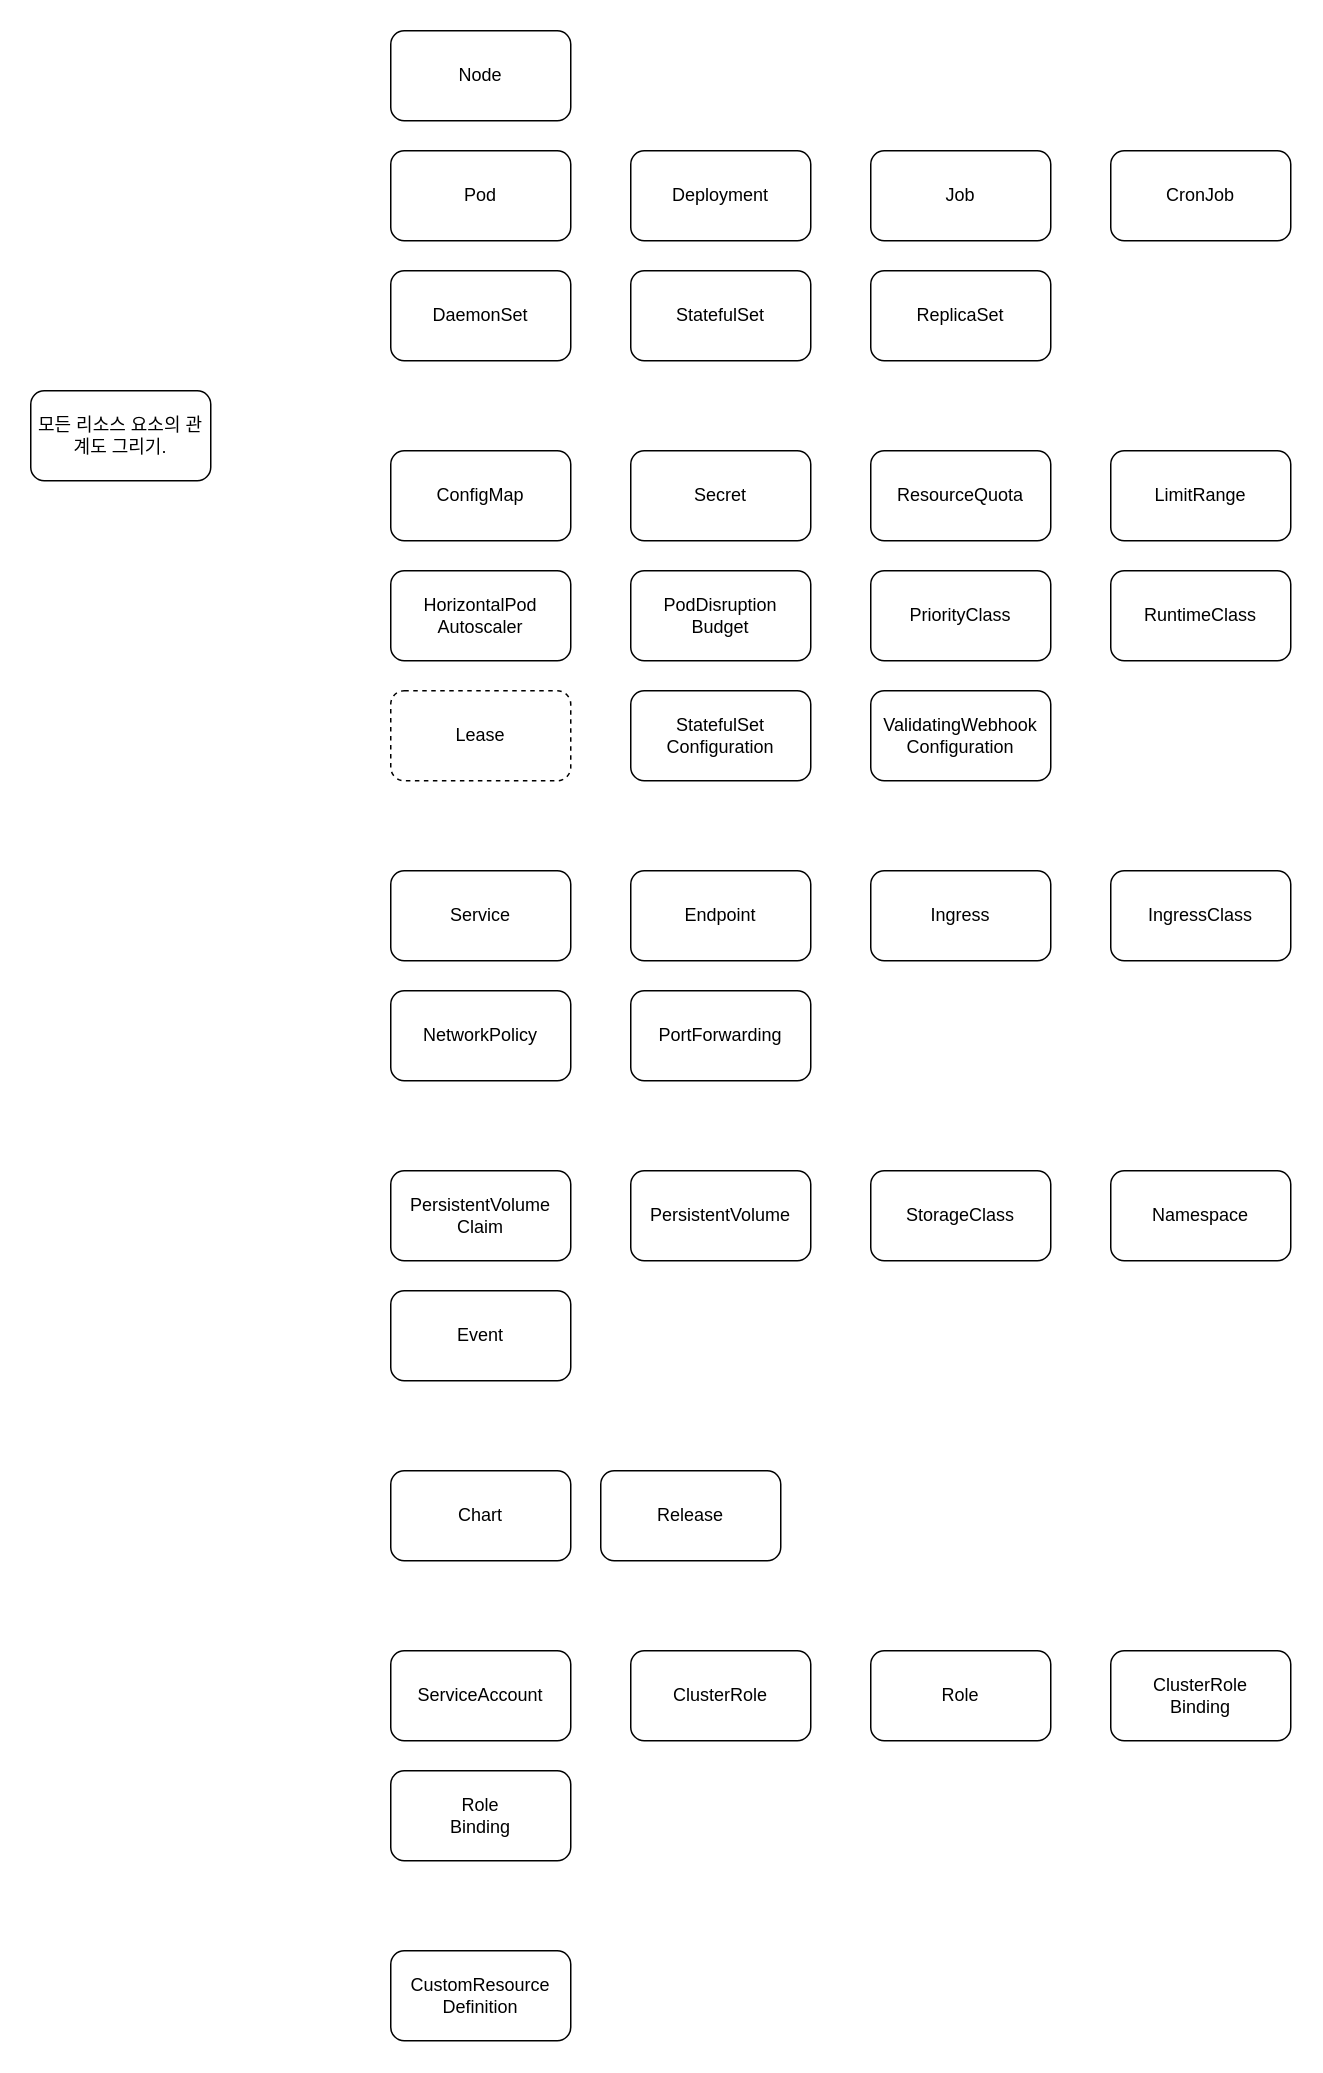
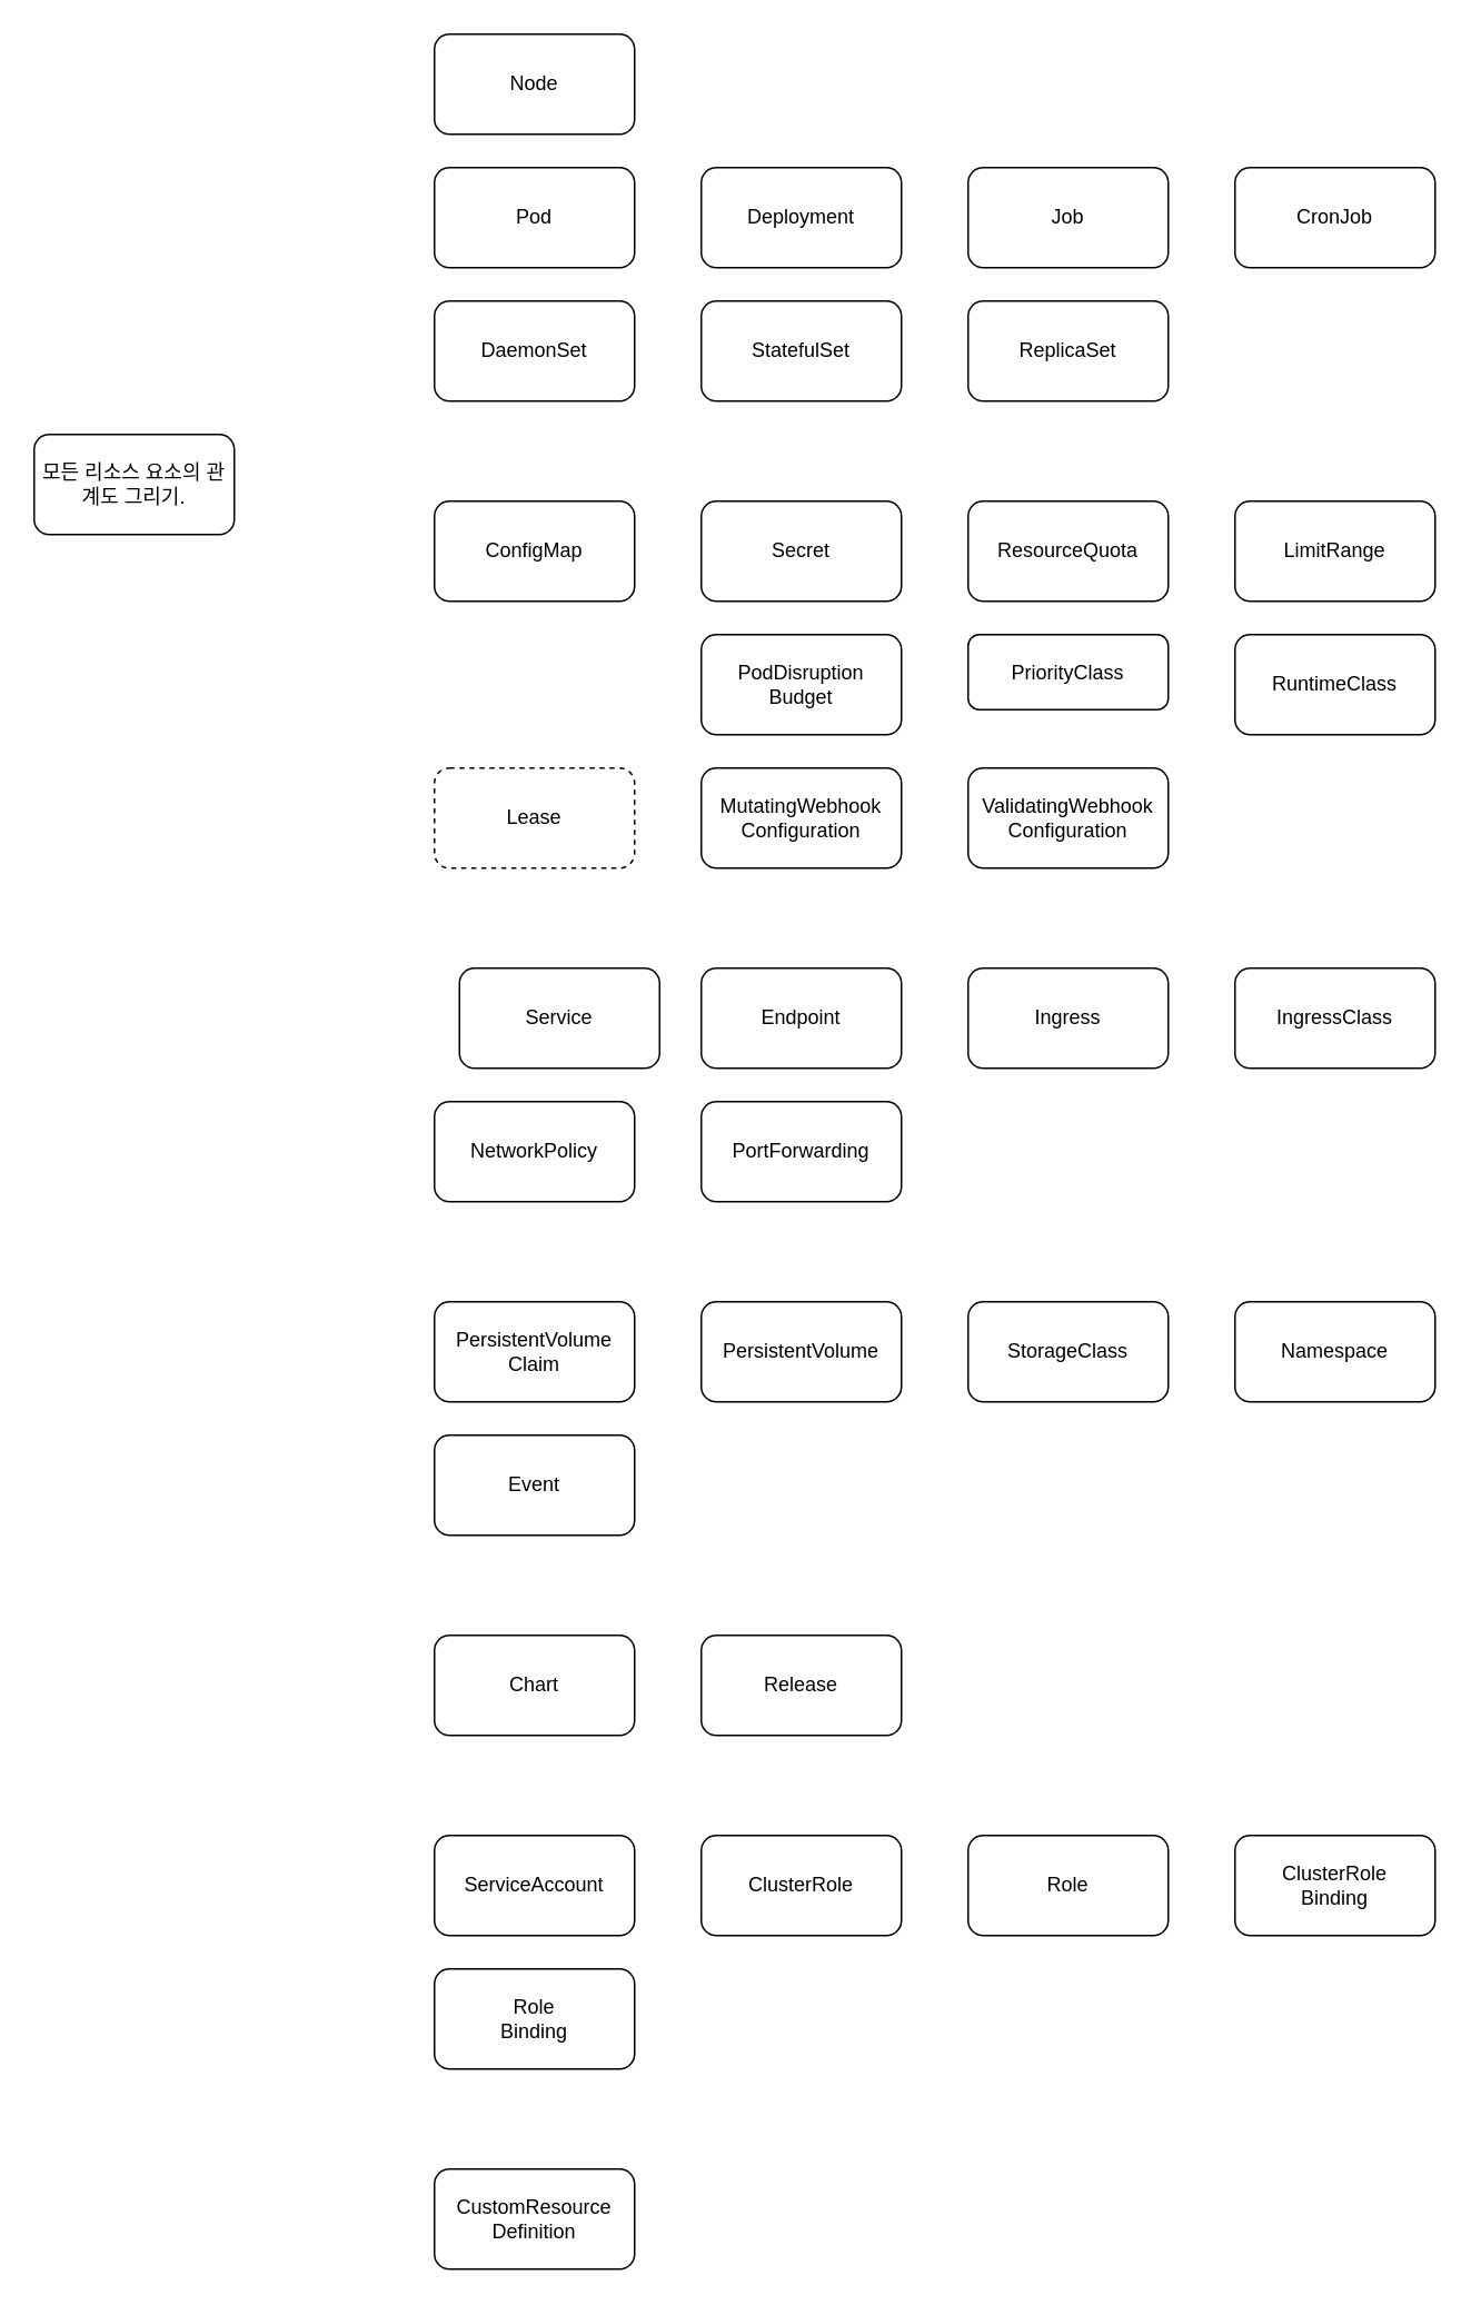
- <mxCell id="15" value="&lt;div&gt;HorizontalPod&lt;/div&gt;&lt;div&gt;Autoscaler&lt;/div&gt;" style="rounded=1;whiteSpace=wrap;html=1;" parent="1" vertex="1"><mxGeometry x="260" y="380" width="120" height="60" as="geometry" /></mxCell>
- <mxCell id="17" value="PriorityClass" style="rounded=1;whiteSpace=wrap;html=1;" parent="1" vertex="1"><mxGeometry x="580" y="380" width="120" height="60" as="geometry" /></mxCell>
+ <mxCell id="17" value="PriorityClass" style="rounded=1;whiteSpace=wrap;html=1;" parent="1" vertex="1"><mxGeometry x="580" y="380" width="120" height="45" as="geometry" /></mxCell>
- <mxCell id="20" value="&lt;div&gt;StatefulSet&lt;/div&gt;&lt;div&gt;Configuration&lt;br&gt;&lt;/div&gt;" style="rounded=1;whiteSpace=wrap;html=1;" parent="1" vertex="1"><mxGeometry x="420" y="460" width="120" height="60" as="geometry" /></mxCell>
+ <mxCell id="20" value="&lt;div&gt;MutatingWebhook&lt;/div&gt;&lt;div&gt;Configuration&lt;br&gt;&lt;/div&gt;" style="rounded=1;whiteSpace=wrap;html=1;" parent="1" vertex="1"><mxGeometry x="420" y="460" width="120" height="60" as="geometry" /></mxCell>
- <mxCell id="22" value="Service" style="rounded=1;whiteSpace=wrap;html=1;" parent="1" vertex="1"><mxGeometry x="260" y="580" width="120" height="60" as="geometry" /></mxCell>
+ <mxCell id="22" value="Service" style="rounded=1;whiteSpace=wrap;html=1;" parent="1" vertex="1"><mxGeometry x="275" y="580" width="120" height="60" as="geometry" /></mxCell>
- <mxCell id="34" value="Release" style="rounded=1;whiteSpace=wrap;html=1;" parent="1" vertex="1"><mxGeometry x="400" y="980" width="120" height="60" as="geometry" /></mxCell>
+ <mxCell id="34" value="Release" style="rounded=1;whiteSpace=wrap;html=1;" parent="1" vertex="1"><mxGeometry x="420" y="980" width="120" height="60" as="geometry" /></mxCell>
